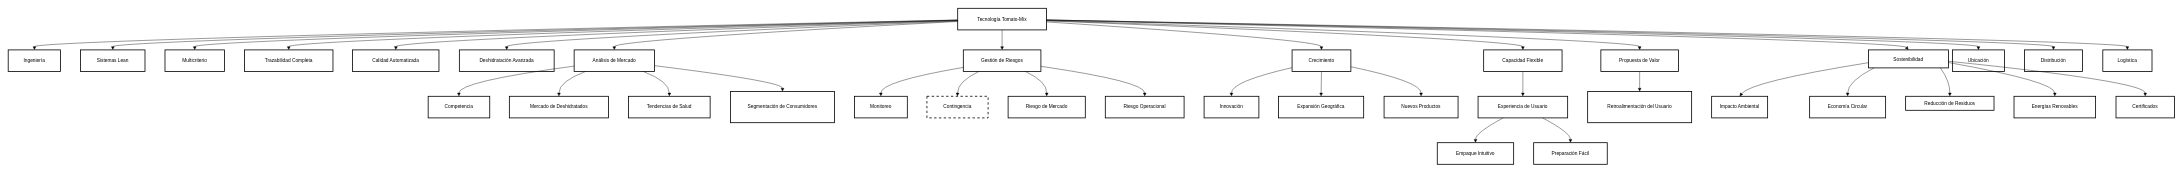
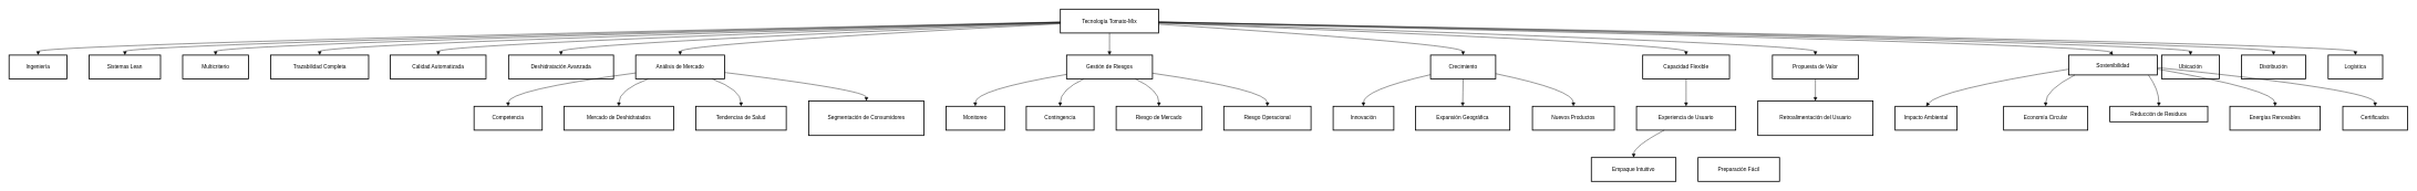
- <mxCell id="16" value="Contingencia" style="whiteSpace=wrap;strokeWidth=2;dashed=1;" vertex="1" parent="1"><mxGeometry x="2317" y="240" width="153" height="54" as="geometry" /></mxCell>
+ <mxCell id="16" value="Contingencia" style="whiteSpace=wrap;strokeWidth=2;" vertex="1" parent="1"><mxGeometry x="2317" y="240" width="153" height="54" as="geometry" /></mxCell>
- <mxCell id="61" value="" style="curved=1;startArrow=none;endArrow=block;exitX=0.72;exitY=1;entryX=0.5;entryY=0;" edge="1" parent="1" source="24" target="26"><mxGeometry relative="1" as="geometry"><Array as="points"><mxPoint x="3926" y="331" /></Array></mxGeometry></mxCell>
